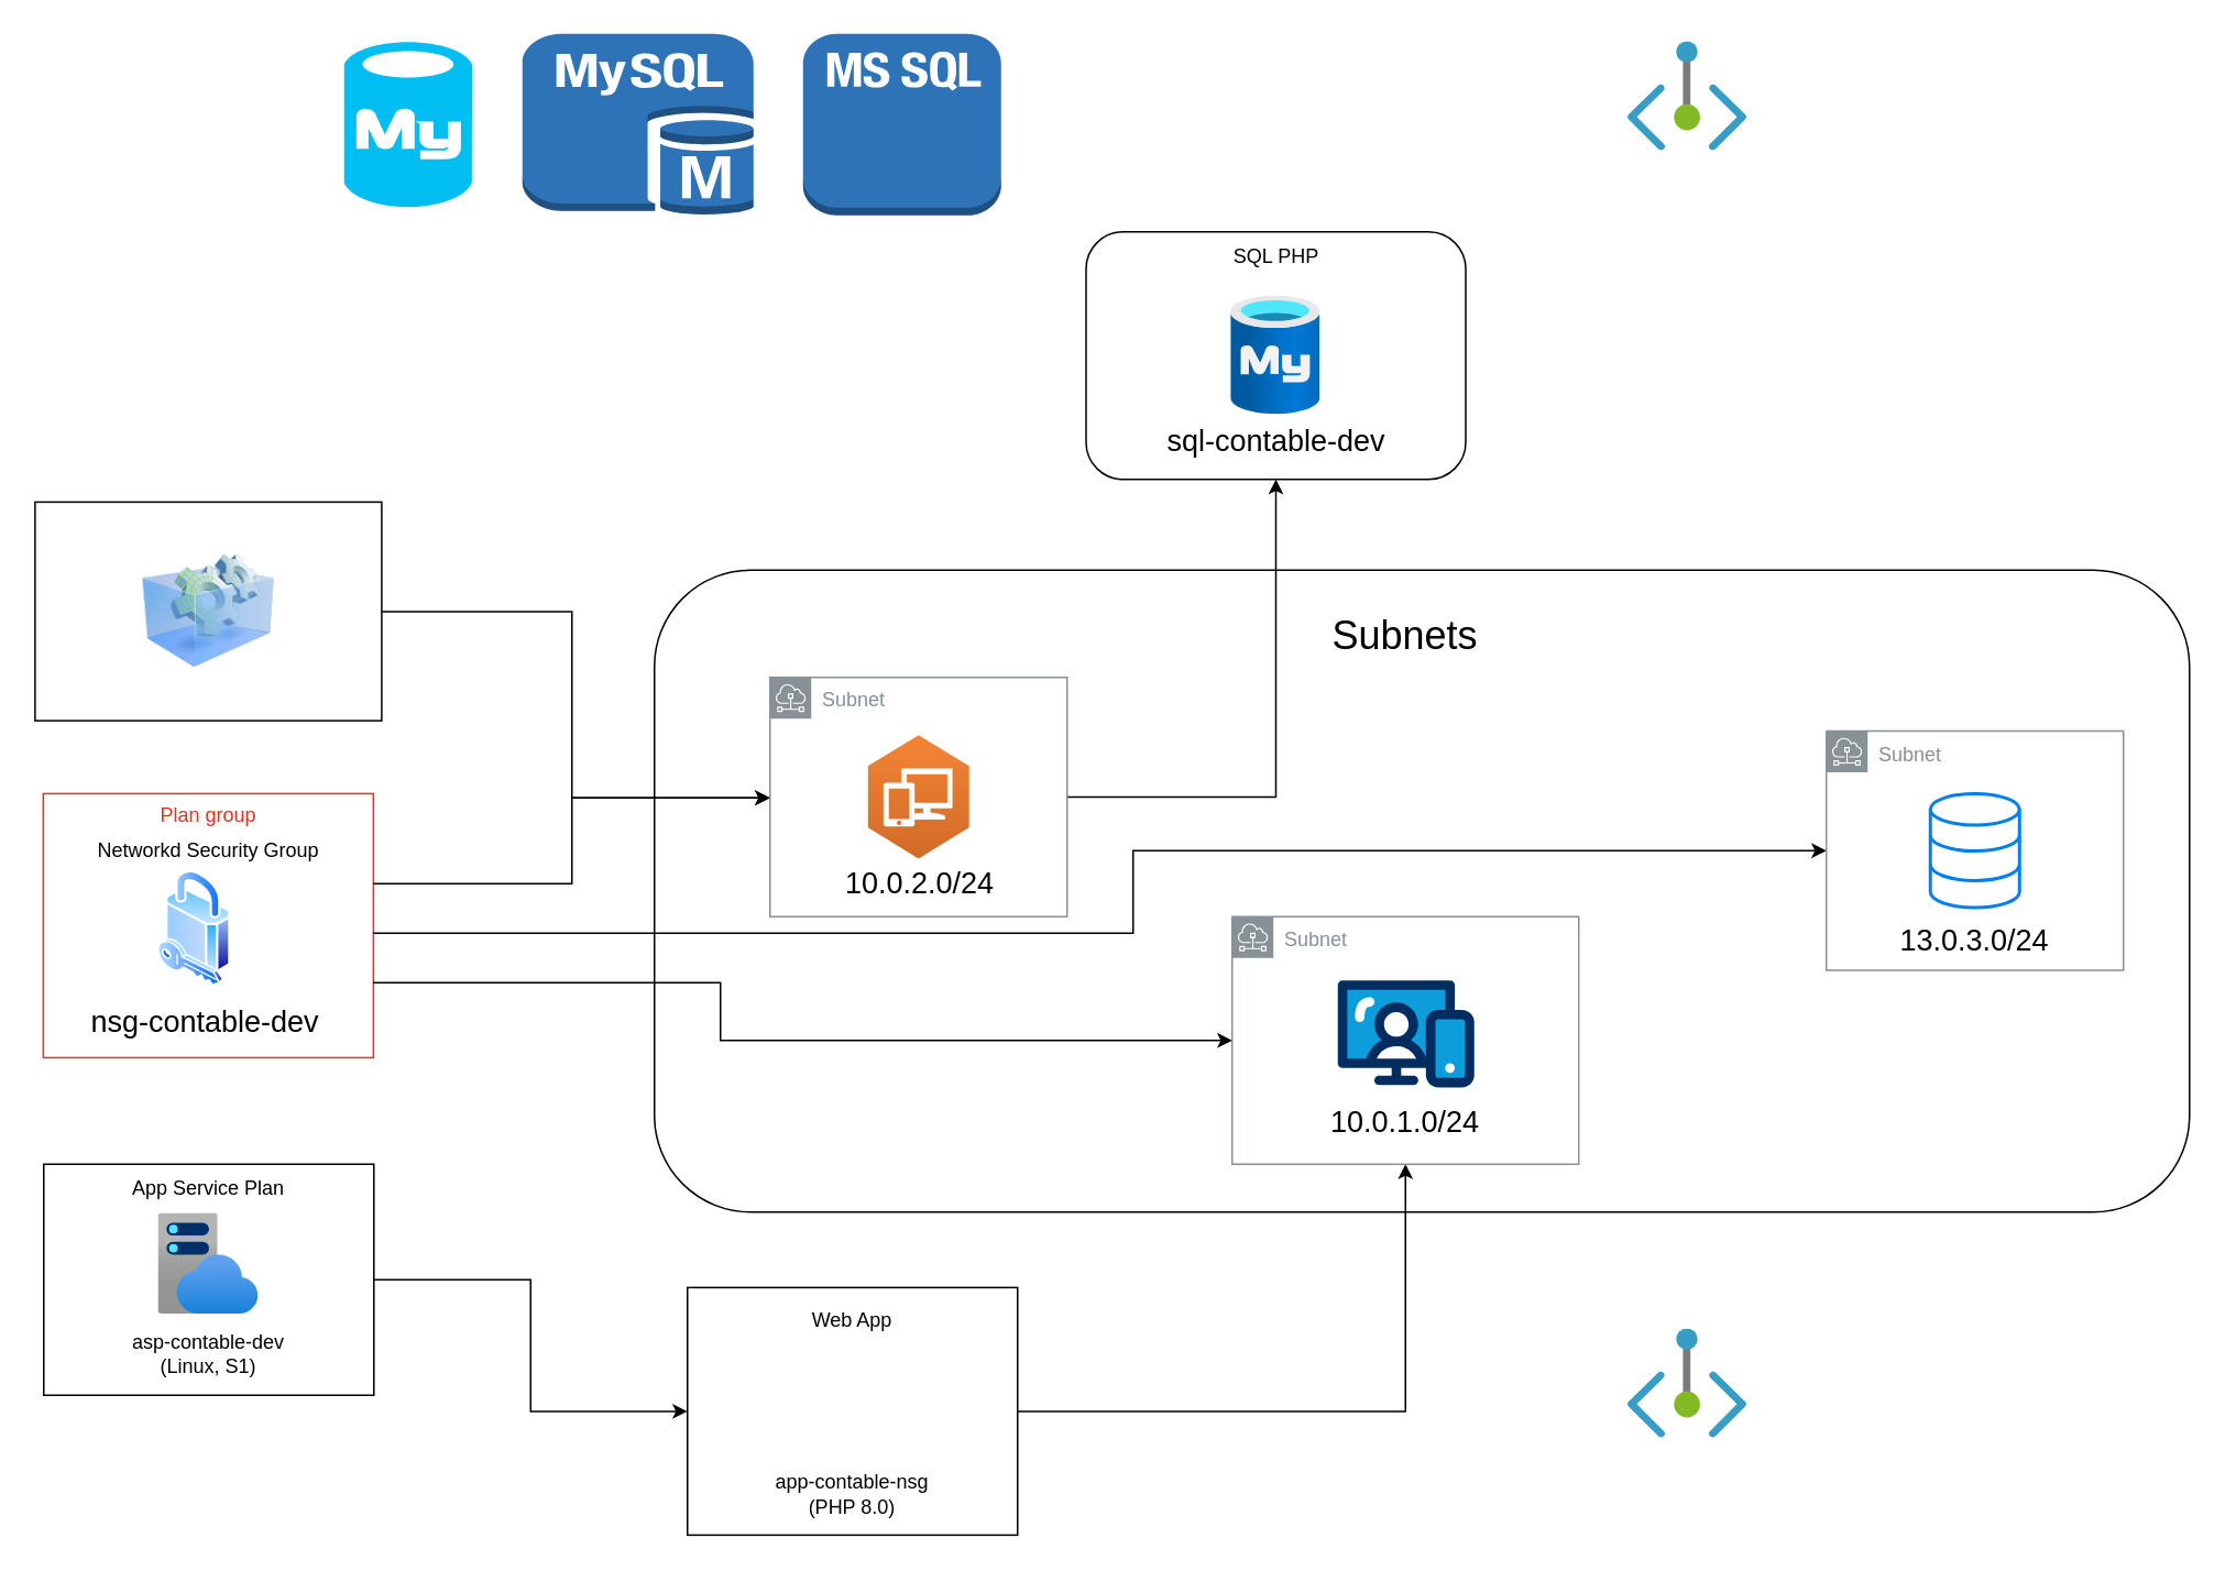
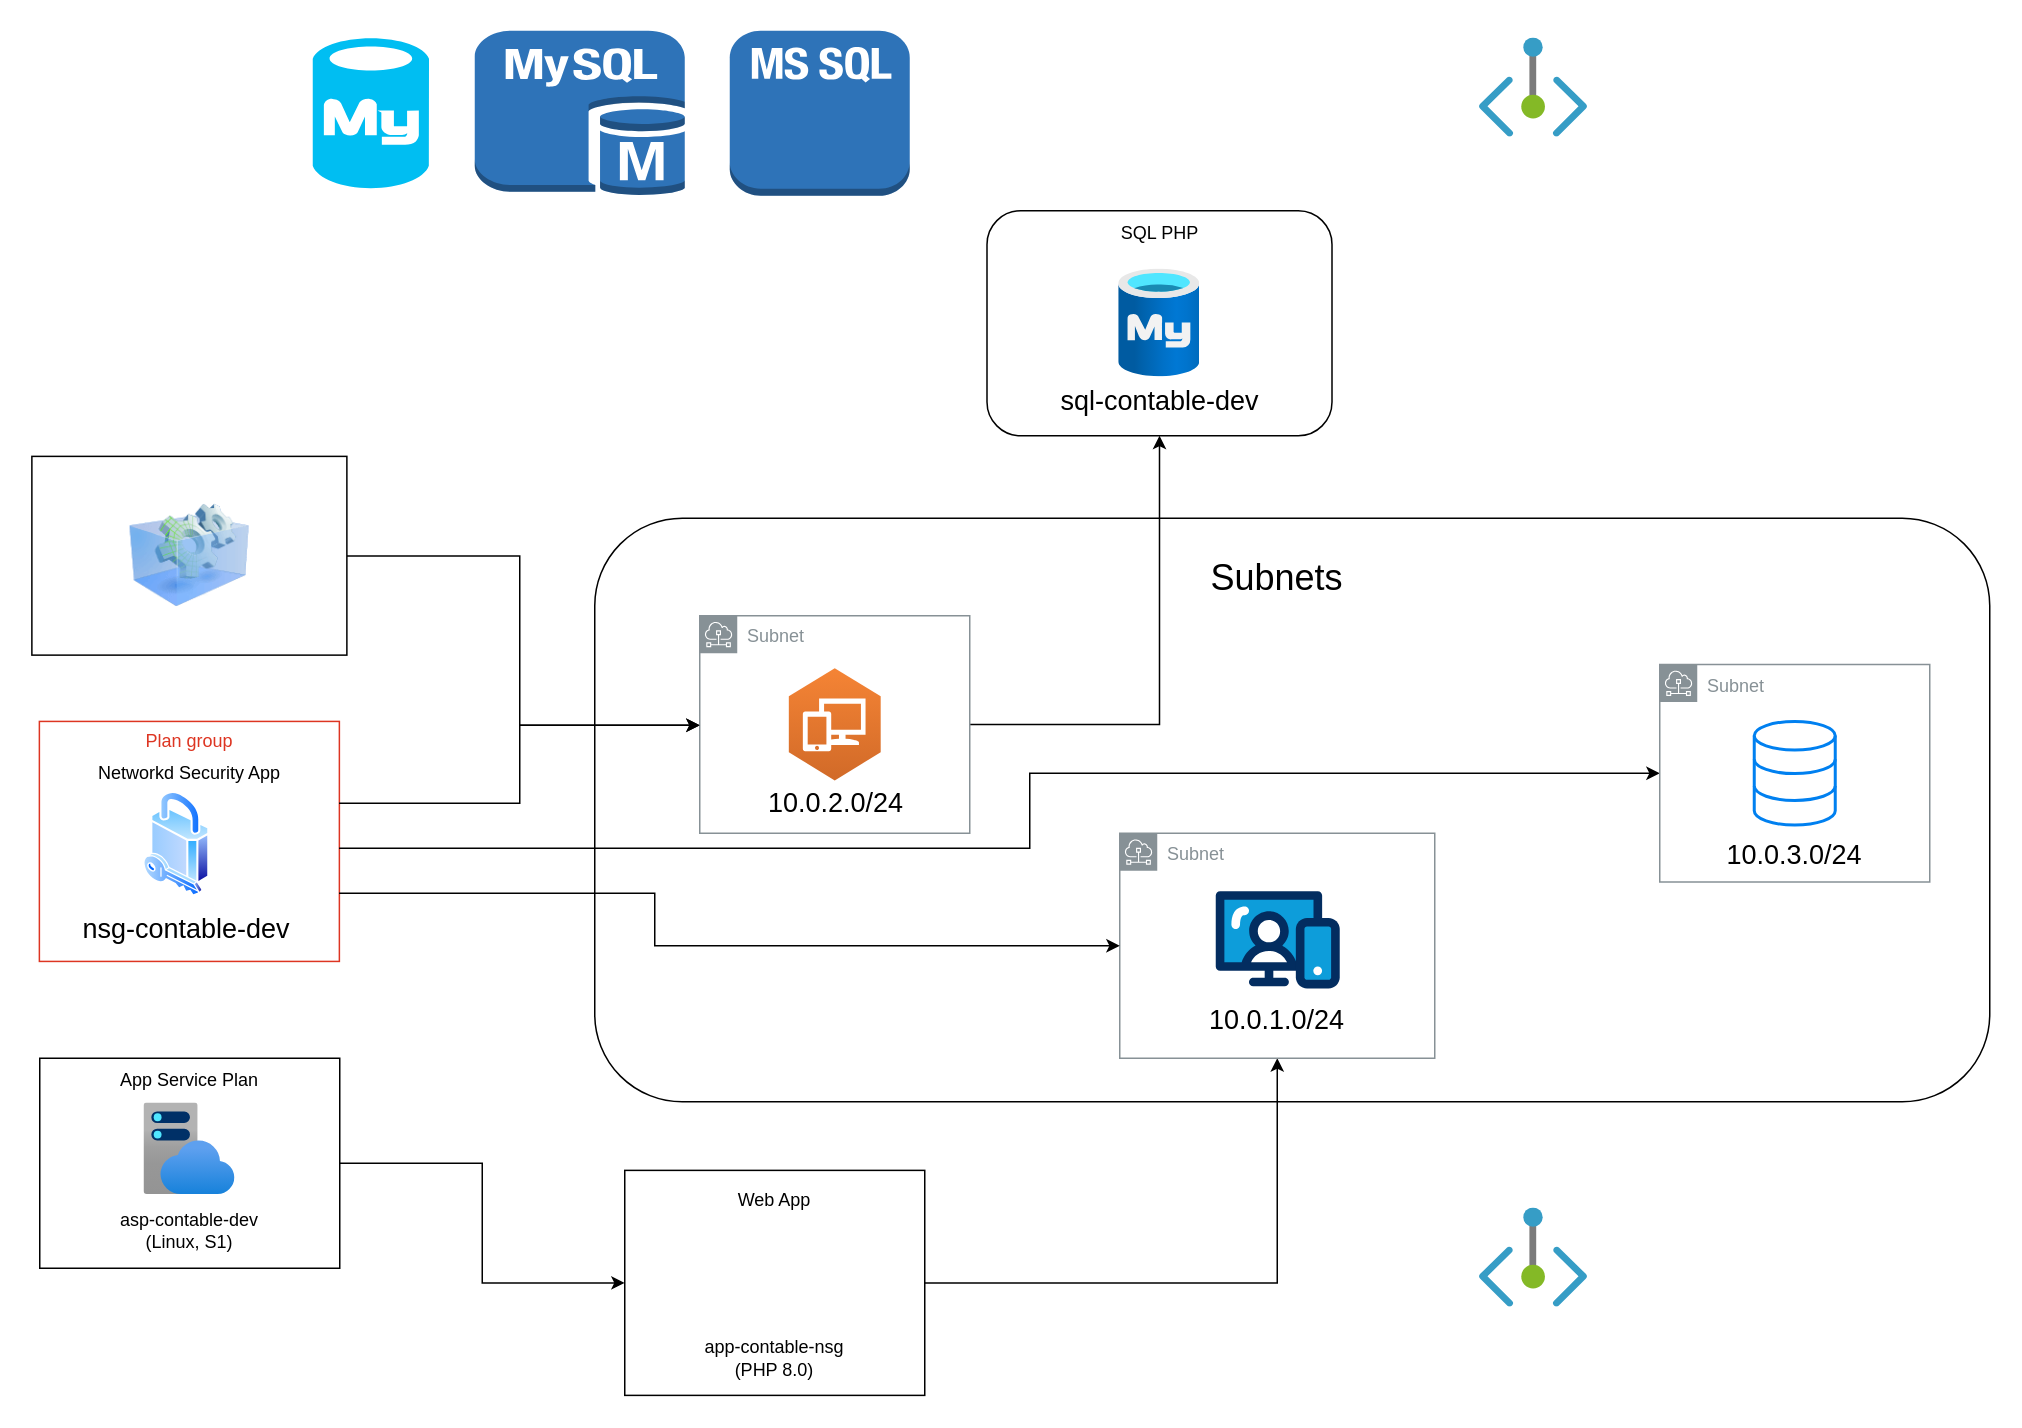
- <mxCell id="23" value="Networkd Security Group" style="text;html=1;align=center;verticalAlign=middle;whiteSpace=wrap;rounded=0;" vertex="1" parent="1"><mxGeometry x="35.75" y="499.95" width="180" height="30" as="geometry" /></mxCell>
+ <mxCell id="23" value="Networkd Security App" style="text;html=1;align=center;verticalAlign=middle;whiteSpace=wrap;rounded=0;" vertex="1" parent="1"><mxGeometry x="35.75" y="499.95" width="180" height="30" as="geometry" /></mxCell>
- <mxCell id="28" value="&lt;font style=&quot;font-size: 18px;&quot;&gt;13.0.3.0/24&lt;/font&gt;" style="text;html=1;align=center;verticalAlign=middle;whiteSpace=wrap;rounded=0;" vertex="1" parent="1"><mxGeometry x="1166" y="555" width="60" height="30" as="geometry" /></mxCell>
+ <mxCell id="28" value="&lt;font style=&quot;font-size: 18px;&quot;&gt;10.0.3.0/24&lt;/font&gt;" style="text;html=1;align=center;verticalAlign=middle;whiteSpace=wrap;rounded=0;" vertex="1" parent="1"><mxGeometry x="1166" y="555" width="60" height="30" as="geometry" /></mxCell>
